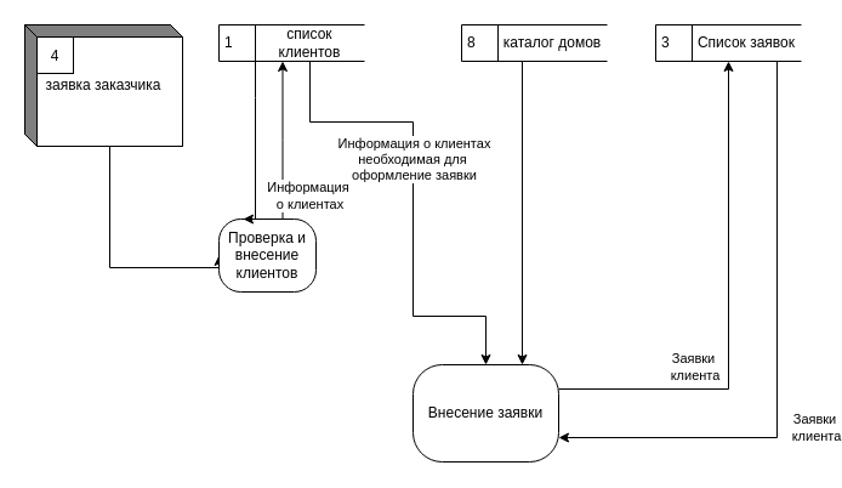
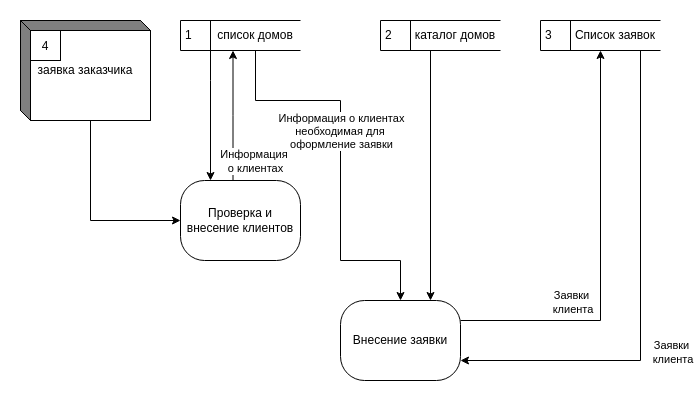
- <mxCell id="12" value="список клиентов" style="text;html=1;align=center;verticalAlign=middle;whiteSpace=wrap;rounded=0;" vertex="1" parent="1"><mxGeometry x="210" y="20" width="90" height="30" as="geometry" /></mxCell>
+ <mxCell id="12" value="список домов" style="text;html=1;align=center;verticalAlign=middle;whiteSpace=wrap;rounded=0;" vertex="1" parent="1"><mxGeometry x="210" y="20" width="90" height="30" as="geometry" /></mxCell>
- <mxCell id="18" value="8" style="html=1;dashed=0;whiteSpace=wrap;shape=mxgraph.dfd.dataStoreID;align=left;spacingLeft=3;points=[[0,0],[0.5,0],[1,0],[0,0.5],[1,0.5],[0,1],[0.5,1],[1,1]];" vertex="1" parent="1"><mxGeometry x="380" y="20" width="120" height="30" as="geometry" /></mxCell>
+ <mxCell id="18" value="2" style="html=1;dashed=0;whiteSpace=wrap;shape=mxgraph.dfd.dataStoreID;align=left;spacingLeft=3;points=[[0,0],[0.5,0],[1,0],[0,0.5],[1,0.5],[0,1],[0.5,1],[1,1]];" vertex="1" parent="1"><mxGeometry x="380" y="20" width="120" height="30" as="geometry" /></mxCell>
- <mxCell id="7" value="Проверка и внесение клиентов" style="rounded=1;whiteSpace=wrap;html=1;arcSize=30;" vertex="1" parent="1"><mxGeometry x="180" y="180" width="80" height="60" as="geometry" /></mxCell>
+ <mxCell id="7" value="Проверка и внесение клиентов" style="rounded=1;whiteSpace=wrap;html=1;arcSize=30;" vertex="1" parent="1"><mxGeometry x="180" y="180" width="120" height="80" as="geometry" /></mxCell>
